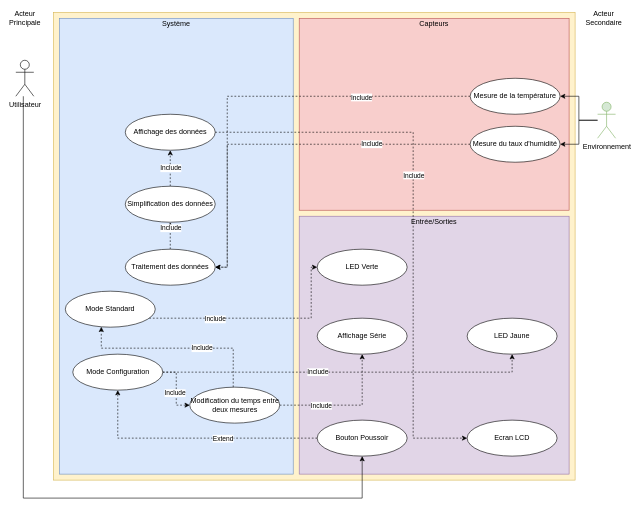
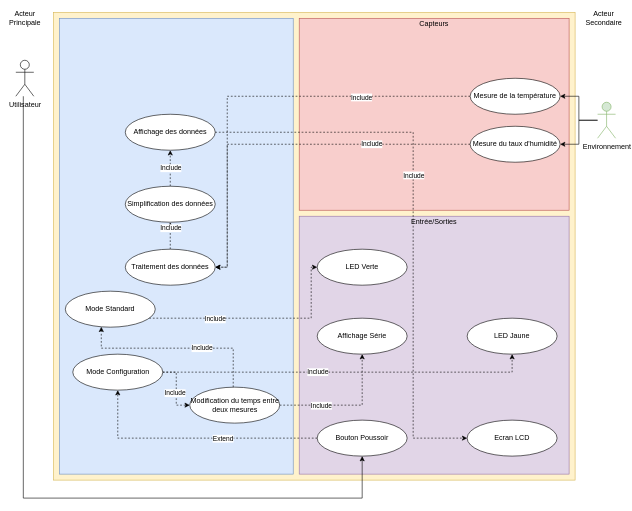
- <mxCell id="8" value="Système" style="text;html=1;strokeColor=none;fillColor=none;align=center;verticalAlign=middle;whiteSpace=wrap;rounded=0;" vertex="1" parent="1"><mxGeometry x="273" y="30" width="40" height="20" as="geometry" /></mxCell>
